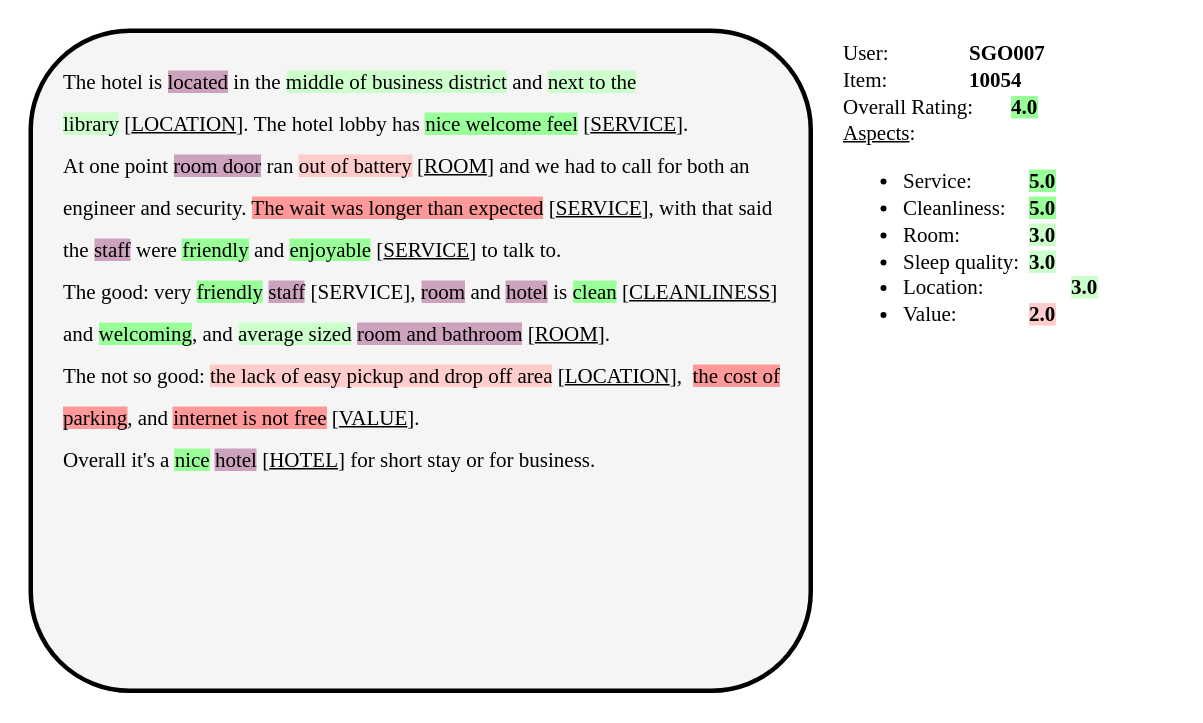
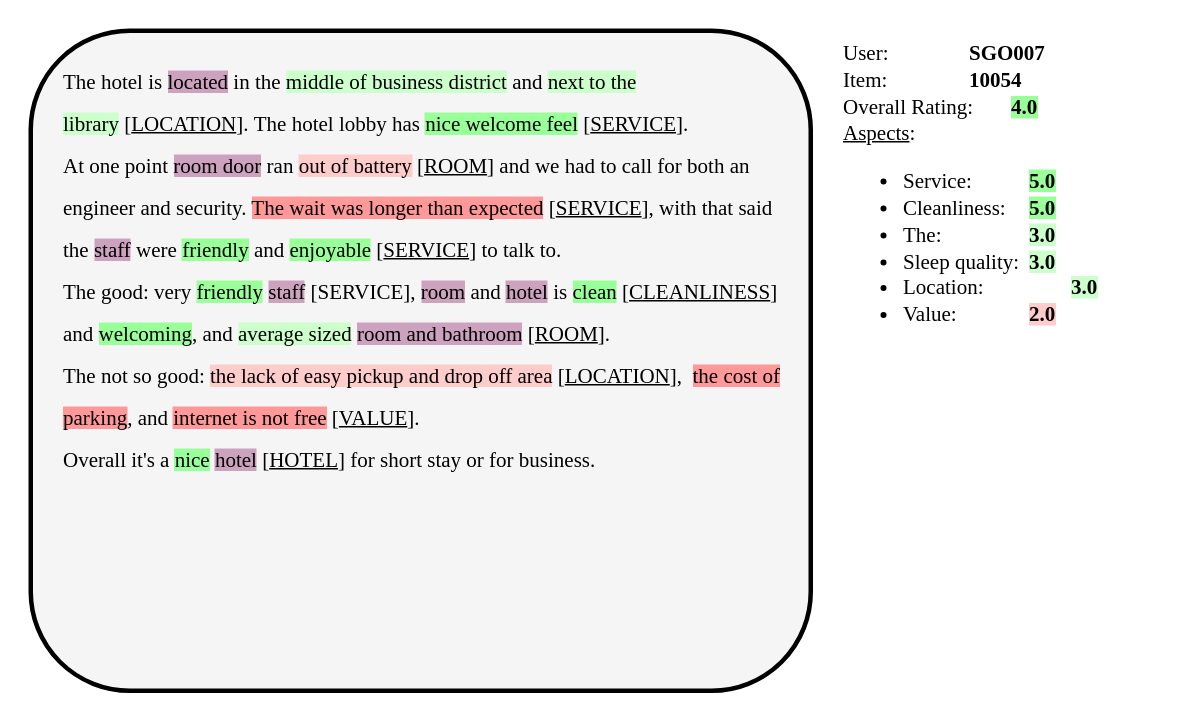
- <mxCell id="3" value="&lt;h1 style=&quot;text-align: justify; margin-top: 0px; font-size: 14px;&quot;&gt;&lt;span style=&quot;font-family: Verdana; background-color: initial;&quot;&gt;&lt;span style=&quot;font-weight: normal;&quot;&gt;User: &lt;/span&gt;&lt;span style=&quot;font-weight: normal; white-space: pre;&quot;&gt;&#09;&lt;/span&gt;&lt;span style=&quot;font-weight: normal; white-space: pre;&quot;&gt;&#09;&lt;/span&gt;SGO007&lt;/span&gt;&lt;br&gt;&lt;span style=&quot;background-color: initial; font-family: Verdana; font-weight: normal;&quot;&gt;Item: &lt;span style=&quot;white-space: pre;&quot;&gt;&#09;&lt;span style=&quot;white-space: pre;&quot;&gt;&#09;&lt;/span&gt;&lt;/span&gt;&lt;/span&gt;&lt;b style=&quot;background-color: initial; font-family: Verdana;&quot;&gt;10054&lt;/b&gt;&lt;br&gt;&lt;span style=&quot;background-color: initial; font-weight: normal; font-family: Verdana;&quot;&gt;Overall Rating: &lt;span style=&quot;white-space: pre;&quot;&gt;&#09;&lt;/span&gt;&lt;/span&gt;&lt;b style=&quot;font-family: Verdana; background-color: rgb(153, 255, 153);&quot;&gt;4.0&lt;/b&gt;&lt;br&gt;&lt;font style=&quot;font-family: Verdana; background-color: initial; font-weight: normal;&quot;&gt;&lt;u&gt;Aspects&lt;/u&gt;&lt;/font&gt;&lt;span style=&quot;font-family: Verdana; background-color: initial; font-weight: normal;&quot;&gt;:&lt;/span&gt;&lt;br&gt;&lt;/h1&gt;&lt;div style=&quot;text-align: justify; font-size: 14px;&quot;&gt;&lt;ul&gt;&lt;li&gt;&lt;font style=&quot;font-size: 14px;&quot; face=&quot;Verdana&quot;&gt;Service:&lt;b&gt; &lt;span style=&quot;white-space: pre;&quot;&gt;&#09;&lt;/span&gt;&lt;span style=&quot;white-space: pre;&quot;&gt;&#09;&lt;/span&gt;&lt;span style=&quot;background-color: rgb(153, 255, 153);&quot;&gt;5.0&lt;/span&gt;&lt;/b&gt;&lt;/font&gt;&lt;/li&gt;&lt;li&gt;&lt;font style=&quot;font-size: 14px;&quot; face=&quot;Verdana&quot;&gt;Cleanliness:&lt;b&gt; &lt;span style=&quot;white-space: pre;&quot;&gt;&#09;&lt;/span&gt;&lt;span style=&quot;background-color: rgb(153, 255, 153);&quot;&gt;5.0&lt;/span&gt;&lt;/b&gt;&lt;/font&gt;&lt;/li&gt;&lt;li&gt;&lt;font style=&quot;font-size: 14px;&quot; face=&quot;Verdana&quot;&gt;Room:&lt;b&gt; &lt;span style=&quot;white-space: pre;&quot;&gt;&#09;&lt;/span&gt;&lt;span style=&quot;white-space: pre;&quot;&gt;&#09;&lt;/span&gt;&lt;span style=&quot;background-color: rgb(204, 255, 204);&quot;&gt;3.0&lt;/span&gt;&lt;/b&gt;&lt;/font&gt;&lt;/li&gt;&lt;li&gt;&lt;font style=&quot;font-size: 14px;&quot; face=&quot;Verdana&quot;&gt;Sleep quality:&lt;b&gt; &lt;span style=&quot;white-space: pre;&quot;&gt;&#09;&lt;/span&gt;&lt;span style=&quot;background-color: rgb(204, 255, 204);&quot;&gt;3.0&lt;/span&gt;&lt;/b&gt;&lt;/font&gt;&lt;/li&gt;&lt;li&gt;&lt;font style=&quot;font-size: 14px;&quot; face=&quot;Verdana&quot;&gt;Location:&lt;b&gt; &lt;span style=&quot;white-space: pre;&quot;&gt;&#09;&lt;span style=&quot;white-space: pre;&quot;&gt;&#09;&lt;/span&gt;&lt;/span&gt;&lt;span style=&quot;background-color: rgb(204, 255, 204);&quot;&gt;3.0&lt;/span&gt;&lt;/b&gt;&lt;/font&gt;&lt;/li&gt;&lt;li&gt;&lt;font style=&quot;font-size: 14px;&quot; face=&quot;Verdana&quot;&gt;Value:&lt;b&gt; &lt;span style=&quot;white-space: pre;&quot;&gt;&#09;&lt;/span&gt;&lt;span style=&quot;white-space: pre;&quot;&gt;&#09;&lt;/span&gt;&lt;span style=&quot;background-color: rgb(255, 204, 204);&quot;&gt;2.0&lt;/span&gt;&lt;/b&gt;&lt;/font&gt;&lt;/li&gt;&lt;/ul&gt;&lt;/div&gt;&lt;div style=&quot;text-align: justify; font-size: 14px;&quot;&gt;&lt;br&gt;&lt;/div&gt;" style="text;html=1;whiteSpace=wrap;overflow=hidden;rounded=0;" vertex="1" parent="1"><mxGeometry x="560" y="20" width="220" height="210" as="geometry" /></mxCell>
+ <mxCell id="3" value="&lt;h1 style=&quot;text-align: justify; margin-top: 0px; font-size: 14px;&quot;&gt;&lt;span style=&quot;font-family: Verdana; background-color: initial;&quot;&gt;&lt;span style=&quot;font-weight: normal;&quot;&gt;User: &lt;/span&gt;&lt;span style=&quot;font-weight: normal; white-space: pre;&quot;&gt;&#09;&lt;/span&gt;&lt;span style=&quot;font-weight: normal; white-space: pre;&quot;&gt;&#09;&lt;/span&gt;SGO007&lt;/span&gt;&lt;br&gt;&lt;span style=&quot;background-color: initial; font-family: Verdana; font-weight: normal;&quot;&gt;Item: &lt;span style=&quot;white-space: pre;&quot;&gt;&#09;&lt;span style=&quot;white-space: pre;&quot;&gt;&#09;&lt;/span&gt;&lt;/span&gt;&lt;/span&gt;&lt;b style=&quot;background-color: initial; font-family: Verdana;&quot;&gt;10054&lt;/b&gt;&lt;br&gt;&lt;span style=&quot;background-color: initial; font-weight: normal; font-family: Verdana;&quot;&gt;Overall Rating: &lt;span style=&quot;white-space: pre;&quot;&gt;&#09;&lt;/span&gt;&lt;/span&gt;&lt;b style=&quot;font-family: Verdana; background-color: rgb(153, 255, 153);&quot;&gt;4.0&lt;/b&gt;&lt;br&gt;&lt;font style=&quot;font-family: Verdana; background-color: initial; font-weight: normal;&quot;&gt;&lt;u&gt;Aspects&lt;/u&gt;&lt;/font&gt;&lt;span style=&quot;font-family: Verdana; background-color: initial; font-weight: normal;&quot;&gt;:&lt;/span&gt;&lt;br&gt;&lt;/h1&gt;&lt;div style=&quot;text-align: justify; font-size: 14px;&quot;&gt;&lt;ul&gt;&lt;li&gt;&lt;font style=&quot;font-size: 14px;&quot; face=&quot;Verdana&quot;&gt;Service:&lt;b&gt; &lt;span style=&quot;white-space: pre;&quot;&gt;&#09;&lt;/span&gt;&lt;span style=&quot;white-space: pre;&quot;&gt;&#09;&lt;/span&gt;&lt;span style=&quot;background-color: rgb(153, 255, 153);&quot;&gt;5.0&lt;/span&gt;&lt;/b&gt;&lt;/font&gt;&lt;/li&gt;&lt;li&gt;&lt;font style=&quot;font-size: 14px;&quot; face=&quot;Verdana&quot;&gt;Cleanliness:&lt;b&gt; &lt;span style=&quot;white-space: pre;&quot;&gt;&#09;&lt;/span&gt;&lt;span style=&quot;background-color: rgb(153, 255, 153);&quot;&gt;5.0&lt;/span&gt;&lt;/b&gt;&lt;/font&gt;&lt;/li&gt;&lt;li&gt;&lt;font style=&quot;font-size: 14px;&quot; face=&quot;Verdana&quot;&gt;The:&lt;b&gt; &lt;span style=&quot;white-space: pre;&quot;&gt;&#09;&lt;/span&gt;&lt;span style=&quot;white-space: pre;&quot;&gt;&#09;&lt;/span&gt;&lt;span style=&quot;background-color: rgb(204, 255, 204);&quot;&gt;3.0&lt;/span&gt;&lt;/b&gt;&lt;/font&gt;&lt;/li&gt;&lt;li&gt;&lt;font style=&quot;font-size: 14px;&quot; face=&quot;Verdana&quot;&gt;Sleep quality:&lt;b&gt; &lt;span style=&quot;white-space: pre;&quot;&gt;&#09;&lt;/span&gt;&lt;span style=&quot;background-color: rgb(204, 255, 204);&quot;&gt;3.0&lt;/span&gt;&lt;/b&gt;&lt;/font&gt;&lt;/li&gt;&lt;li&gt;&lt;font style=&quot;font-size: 14px;&quot; face=&quot;Verdana&quot;&gt;Location:&lt;b&gt; &lt;span style=&quot;white-space: pre;&quot;&gt;&#09;&lt;span style=&quot;white-space: pre;&quot;&gt;&#09;&lt;/span&gt;&lt;/span&gt;&lt;span style=&quot;background-color: rgb(204, 255, 204);&quot;&gt;3.0&lt;/span&gt;&lt;/b&gt;&lt;/font&gt;&lt;/li&gt;&lt;li&gt;&lt;font style=&quot;font-size: 14px;&quot; face=&quot;Verdana&quot;&gt;Value:&lt;b&gt; &lt;span style=&quot;white-space: pre;&quot;&gt;&#09;&lt;/span&gt;&lt;span style=&quot;white-space: pre;&quot;&gt;&#09;&lt;/span&gt;&lt;span style=&quot;background-color: rgb(255, 204, 204);&quot;&gt;2.0&lt;/span&gt;&lt;/b&gt;&lt;/font&gt;&lt;/li&gt;&lt;/ul&gt;&lt;/div&gt;&lt;div style=&quot;text-align: justify; font-size: 14px;&quot;&gt;&lt;br&gt;&lt;/div&gt;" style="text;html=1;whiteSpace=wrap;overflow=hidden;rounded=0;" vertex="1" parent="1"><mxGeometry x="560" y="20" width="220" height="210" as="geometry" /></mxCell>
